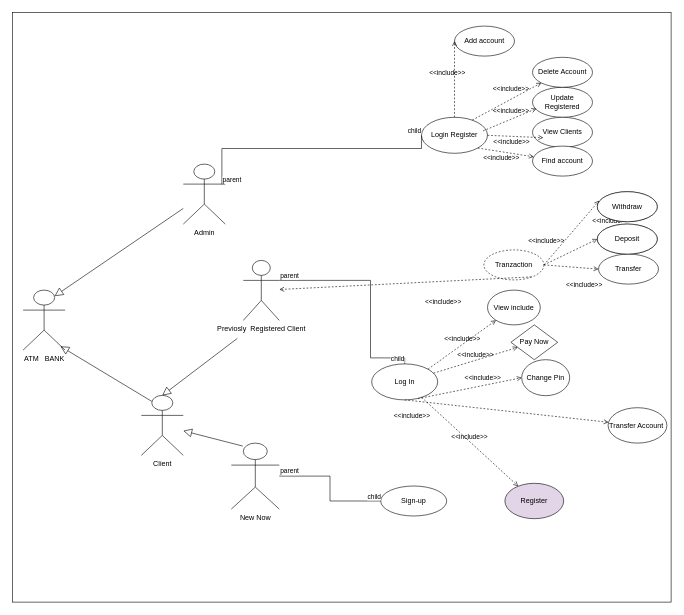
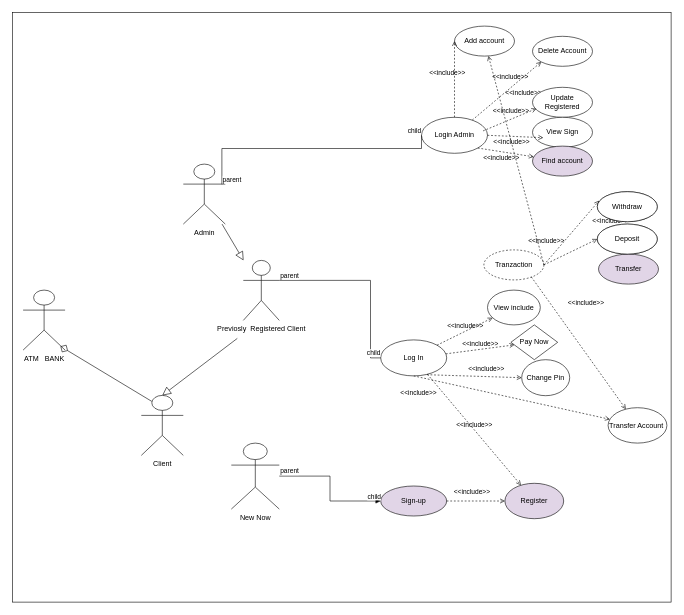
- <mxCell id="43" value="Delete Account" style="ellipse;whiteSpace=wrap;html=1;" vertex="1" parent="1"><mxGeometry x="887" y="95" width="100" height="50" as="geometry" /></mxCell>
+ <mxCell id="43" value="Delete Account" style="ellipse;whiteSpace=wrap;html=1;" vertex="1" parent="1"><mxGeometry x="887" y="60" width="100" height="50" as="geometry" /></mxCell>
- <mxCell id="44" value="View Clients" style="ellipse;whiteSpace=wrap;html=1;" vertex="1" parent="1"><mxGeometry x="887" y="195" width="100" height="50" as="geometry" /></mxCell>
+ <mxCell id="44" value="View Sign" style="ellipse;whiteSpace=wrap;html=1;" vertex="1" parent="1"><mxGeometry x="887" y="195" width="100" height="50" as="geometry" /></mxCell>
- <mxCell id="36" value="Login Register" style="ellipse;whiteSpace=wrap;html=1;" vertex="1" parent="1"><mxGeometry x="702" y="195" width="110" height="60" as="geometry" /></mxCell>
+ <mxCell id="36" value="Login Admin" style="ellipse;whiteSpace=wrap;html=1;" vertex="1" parent="1"><mxGeometry x="702" y="195" width="110" height="60" as="geometry" /></mxCell>
- <mxCell id="45" value="Find account" style="ellipse;whiteSpace=wrap;html=1;" vertex="1" parent="1"><mxGeometry x="887" y="243" width="100" height="50" as="geometry" /></mxCell>
+ <mxCell id="45" value="Find account" style="ellipse;whiteSpace=wrap;html=1;fillColor=#e1d5e7;" vertex="1" parent="1"><mxGeometry x="887" y="243" width="100" height="50" as="geometry" /></mxCell>
- <mxCell id="53" value="" style="edgeStyle=none;html=1;endArrow=block;endFill=0;endSize=12;verticalAlign=bottom;rounded=0;entryX=0.75;entryY=0.1;entryDx=0;entryDy=0;entryPerimeter=0;" edge="1" parent="1" source="35" target="52"><mxGeometry width="160" relative="1" as="geometry"><mxPoint x="271" y="378" as="sourcePoint" /><mxPoint x="146" y="473" as="targetPoint" /></mxGeometry></mxCell>
+ <mxCell id="53" value="" style="edgeStyle=none;html=1;endArrow=block;endFill=0;endSize=12;verticalAlign=bottom;rounded=0;" edge="1" parent="1" source="35" target="9"><mxGeometry width="160" relative="1" as="geometry"><mxPoint x="271" y="378" as="sourcePoint" /><mxPoint x="146" y="473" as="targetPoint" /></mxGeometry></mxCell>
- <mxCell id="31" value="&amp;lt;&amp;lt;include&amp;gt;&amp;gt;" style="html=1;verticalAlign=bottom;labelBackgroundColor=none;endArrow=open;endFill=0;dashed=1;rounded=0;entryX=0;entryY=0.5;entryDx=0;entryDy=0;exitX=1;exitY=0.5;exitDx=0;exitDy=0;" edge="1" parent="1" source="3" target="28"><mxGeometry x="0.536" y="-38" width="160" relative="1" as="geometry"><mxPoint x="869" y="463" as="sourcePoint" /><mxPoint x="1013" y="559" as="targetPoint" /><mxPoint as="offset" /></mxGeometry></mxCell>
+ <mxCell id="31" value="&amp;lt;&amp;lt;include&amp;gt;&amp;gt;" style="html=1;verticalAlign=bottom;labelBackgroundColor=none;endArrow=open;endFill=0;dashed=1;rounded=0;exitX=1;exitY=0.5;exitDx=0;exitDy=0;" edge="1" parent="1" source="3" target="46"><mxGeometry x="0.536" y="-38" width="160" relative="1" as="geometry"><mxPoint x="869" y="463" as="sourcePoint" /><mxPoint x="1013" y="559" as="targetPoint" /><mxPoint as="offset" /></mxGeometry></mxCell>
- <mxCell id="28" value="Transfer" style="ellipse;whiteSpace=wrap;html=1;" vertex="1" parent="1"><mxGeometry x="997" y="423" width="100" height="50" as="geometry" /></mxCell>
+ <mxCell id="28" value="Transfer" style="ellipse;whiteSpace=wrap;html=1;fillColor=#e1d5e7;" vertex="1" parent="1"><mxGeometry x="997" y="423" width="100" height="50" as="geometry" /></mxCell>
- <mxCell id="32" value="&amp;lt;&amp;lt;include&amp;gt;&amp;gt;" style="html=1;verticalAlign=bottom;labelBackgroundColor=none;endArrow=open;endFill=0;dashed=1;rounded=0;exitX=0.79;exitY=0.9;exitDx=0;exitDy=0;exitPerimeter=0;" edge="1" parent="1" source="3" target="9"><mxGeometry x="-0.291" y="43" width="160" relative="1" as="geometry"><mxPoint x="924" y="459" as="sourcePoint" /><mxPoint x="1013" y="629" as="targetPoint" /><mxPoint as="offset" /></mxGeometry></mxCell>
+ <mxCell id="32" value="&amp;lt;&amp;lt;include&amp;gt;&amp;gt;" style="html=1;verticalAlign=bottom;labelBackgroundColor=none;endArrow=open;endFill=0;dashed=1;rounded=0;exitX=0.79;exitY=0.9;exitDx=0;exitDy=0;exitPerimeter=0;" edge="1" parent="1" source="3" target="5"><mxGeometry x="-0.291" y="43" width="160" relative="1" as="geometry"><mxPoint x="924" y="459" as="sourcePoint" /><mxPoint x="1013" y="629" as="targetPoint" /><mxPoint as="offset" /></mxGeometry></mxCell>
- <mxCell id="54" value="" style="edgeStyle=none;html=1;endArrow=block;endFill=0;endSize=12;verticalAlign=bottom;rounded=0;exitX=0.25;exitY=0.1;exitDx=0;exitDy=0;exitPerimeter=0;entryX=0.89;entryY=0.937;entryDx=0;entryDy=0;entryPerimeter=0;" edge="1" parent="1" source="8" target="52"><mxGeometry width="160" relative="1" as="geometry"><mxPoint x="235" y="711.65" as="sourcePoint" /><mxPoint x="125.96" y="582.996" as="targetPoint" /></mxGeometry></mxCell>
+ <mxCell id="54" value="" style="edgeStyle=none;html=1;endArrow=diamond;endFill=0;endSize=12;verticalAlign=bottom;rounded=0;exitX=0.25;exitY=0.1;exitDx=0;exitDy=0;exitPerimeter=0;entryX=0.89;entryY=0.937;entryDx=0;entryDy=0;entryPerimeter=0;" edge="1" parent="1" source="8" target="52"><mxGeometry width="160" relative="1" as="geometry"><mxPoint x="235" y="711.65" as="sourcePoint" /><mxPoint x="125.96" y="582.996" as="targetPoint" /></mxGeometry></mxCell>
- <mxCell id="4" value="Log In" style="ellipse;whiteSpace=wrap;html=1;" vertex="1" parent="1"><mxGeometry x="619" y="606" width="110" height="60" as="geometry" /></mxCell>
+ <mxCell id="4" value="Log In" style="ellipse;whiteSpace=wrap;html=1;" vertex="1" parent="1"><mxGeometry x="634" y="566" width="110" height="60" as="geometry" /></mxCell>
- <mxCell id="14" value="" style="edgeStyle=none;html=1;endArrow=block;endFill=0;endSize=12;verticalAlign=bottom;rounded=0;exitX=0.238;exitY=0.045;exitDx=0;exitDy=0;exitPerimeter=0;" edge="1" parent="1" source="7" target="8"><mxGeometry width="160" relative="1" as="geometry"><mxPoint x="455" y="783.5" as="sourcePoint" /><mxPoint x="305" y="753.581" as="targetPoint" /></mxGeometry></mxCell>
- <mxCell id="15" value="" style="endArrow=none;html=1;edgeStyle=orthogonalEdgeStyle;rounded=0;" edge="1" parent="1" source="7" target="6"><mxGeometry relative="1" as="geometry"><mxPoint x="495" y="1071" as="sourcePoint" /><mxPoint x="655" y="1071" as="targetPoint" /></mxGeometry></mxCell>
+ <mxCell id="15" value="" style="endArrow=block;html=1;edgeStyle=orthogonalEdgeStyle;rounded=0;" edge="1" parent="1" source="7" target="6"><mxGeometry relative="1" as="geometry"><mxPoint x="495" y="1071" as="sourcePoint" /><mxPoint x="655" y="1071" as="targetPoint" /></mxGeometry></mxCell>
- <mxCell id="6" value="Sign-up" style="ellipse;whiteSpace=wrap;html=1;" vertex="1" parent="1"><mxGeometry x="634" y="809.5" width="110" height="50" as="geometry" /></mxCell>
+ <mxCell id="6" value="Sign-up" style="ellipse;whiteSpace=wrap;html=1;fillColor=#e1d5e7;" vertex="1" parent="1"><mxGeometry x="634" y="809.5" width="110" height="50" as="geometry" /></mxCell>
+ <mxCell id="34" value="&amp;lt;&amp;lt;include&amp;gt;&amp;gt;" style="html=1;verticalAlign=bottom;labelBackgroundColor=none;endArrow=open;endFill=0;dashed=1;rounded=0;exitX=1;exitY=0.5;exitDx=0;exitDy=0;" edge="1" parent="1" source="6" target="33"><mxGeometry x="-0.128" y="7" width="160" relative="1" as="geometry"><mxPoint x="707" y="644" as="sourcePoint" /><mxPoint x="1033.973" y="716.381" as="targetPoint" /><mxPoint as="offset" /><Array as="points" /></mxGeometry></mxCell>
